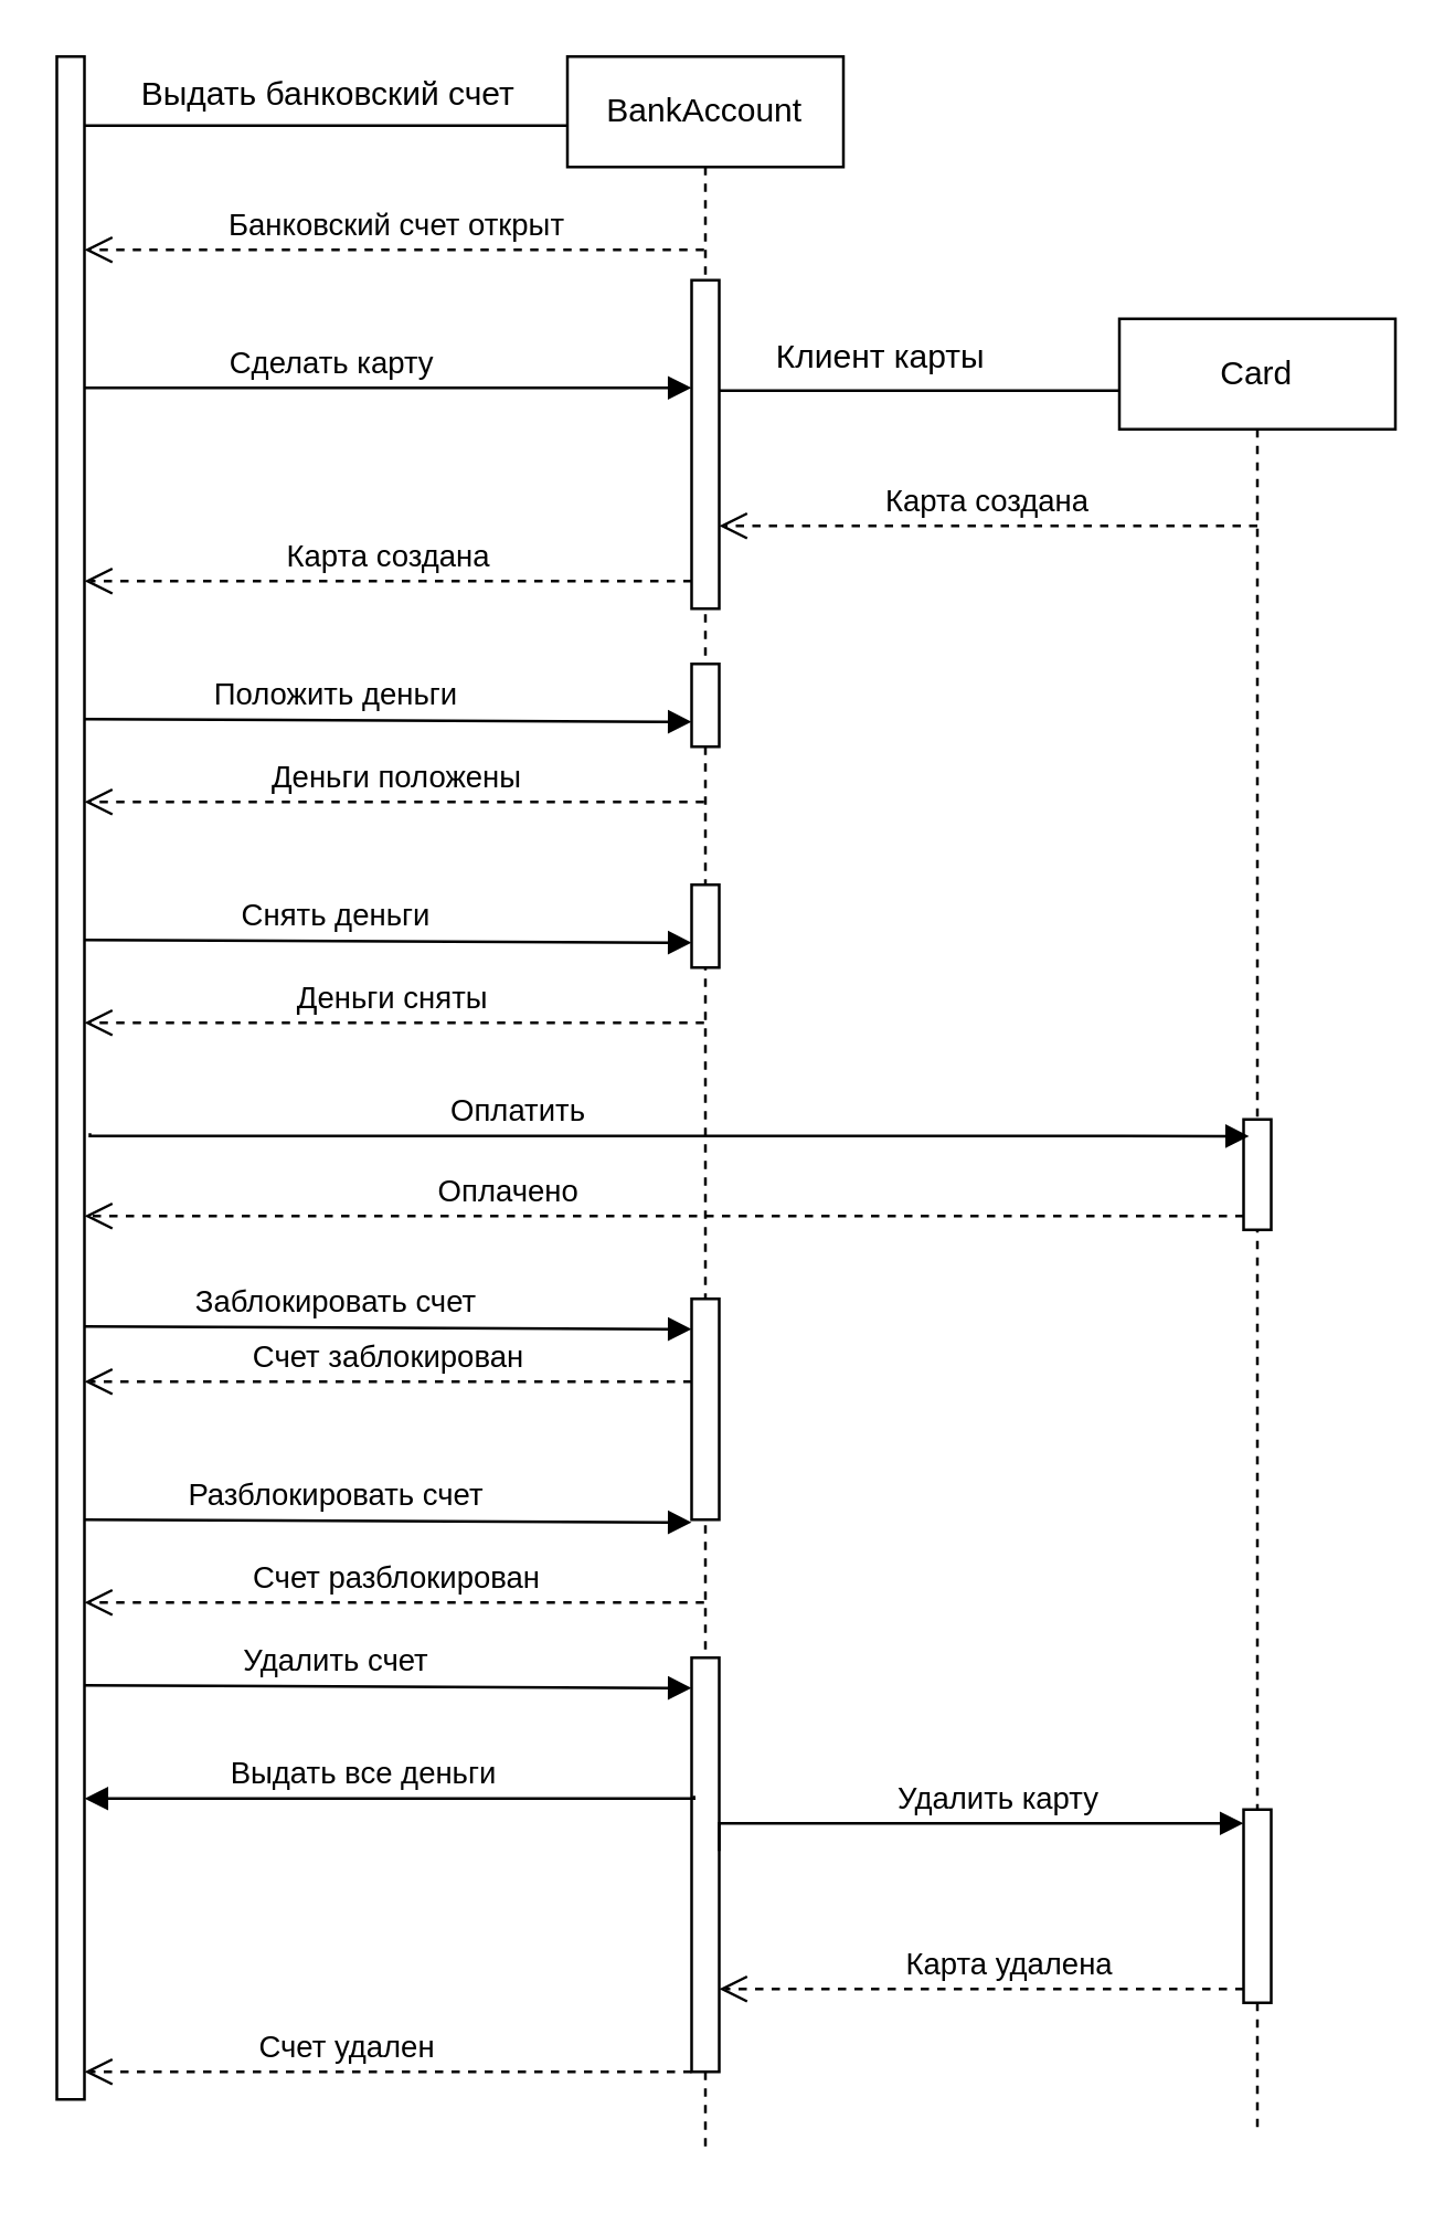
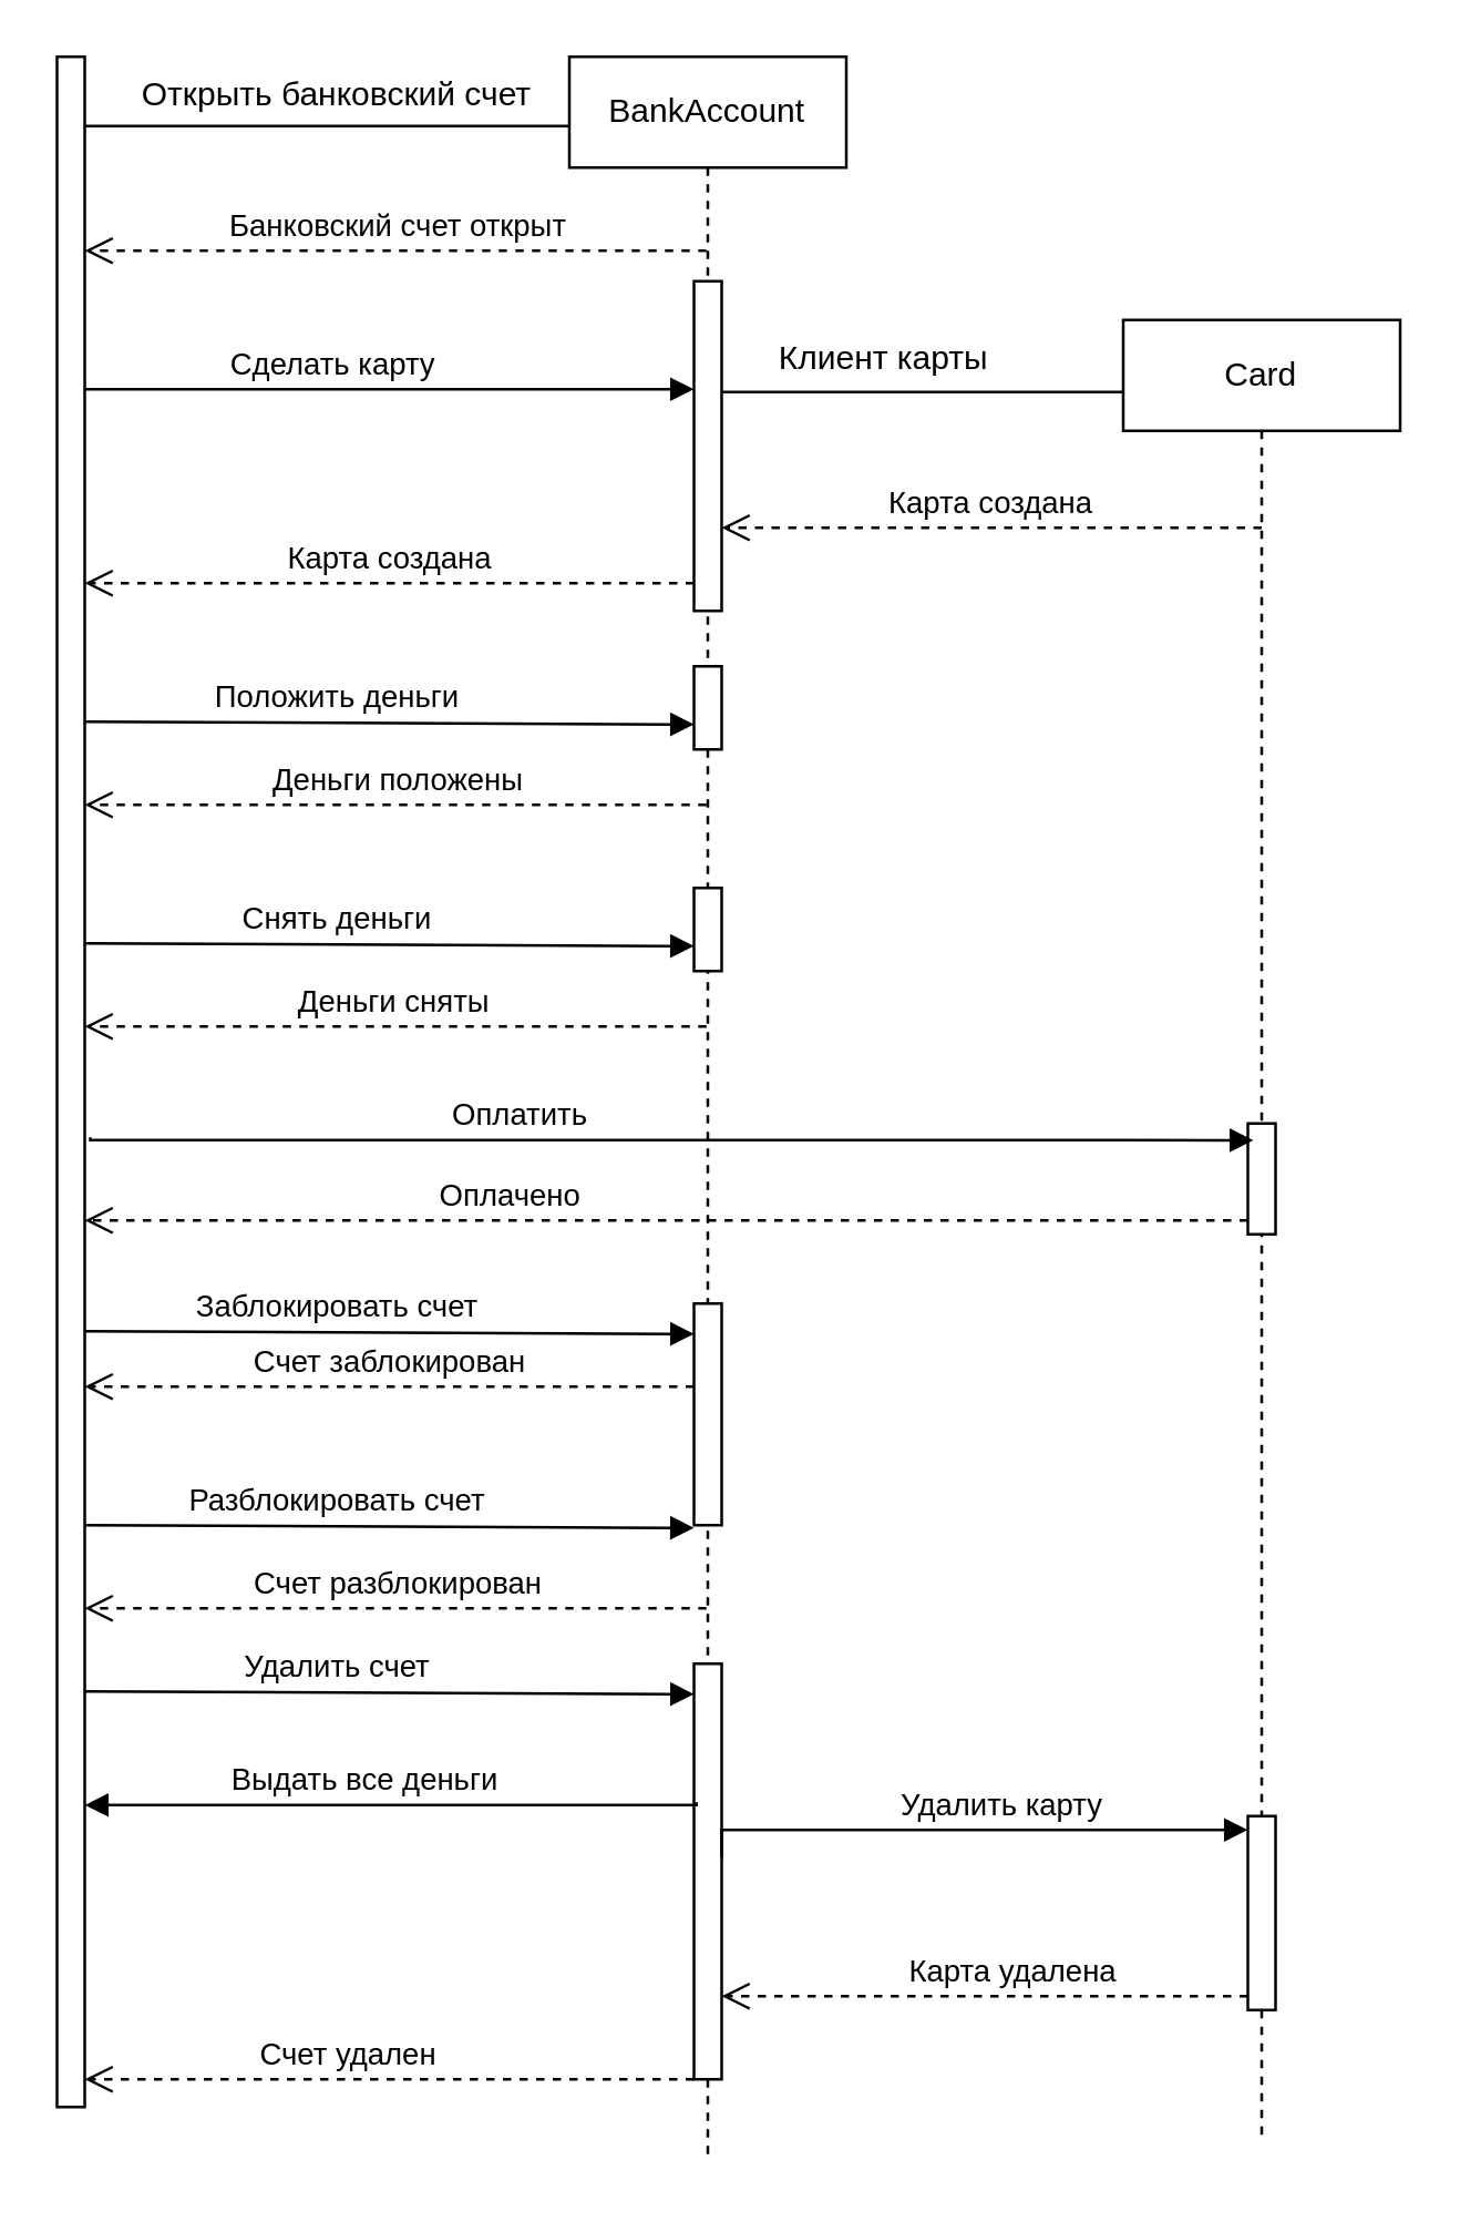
- <mxCell id="4" value="Выдать банковский счет&amp;nbsp;" style="text;strokeColor=none;fillColor=none;align=left;verticalAlign=top;spacingLeft=4;spacingRight=4;overflow=hidden;rotatable=0;points=[[0,0.5],[1,0.5]];portConstraint=eastwest;whiteSpace=wrap;html=1;" vertex="1" parent="1"><mxGeometry x="45" y="20" width="170" height="30" as="geometry" /></mxCell>
+ <mxCell id="4" value="Открыть банковский счет&amp;nbsp;" style="text;strokeColor=none;fillColor=none;align=left;verticalAlign=top;spacingLeft=4;spacingRight=4;overflow=hidden;rotatable=0;points=[[0,0.5],[1,0.5]];portConstraint=eastwest;whiteSpace=wrap;html=1;" vertex="1" parent="1"><mxGeometry x="45" y="20" width="170" height="30" as="geometry" /></mxCell>
